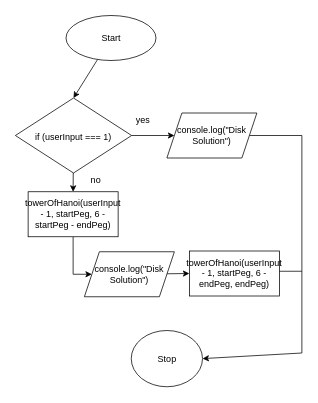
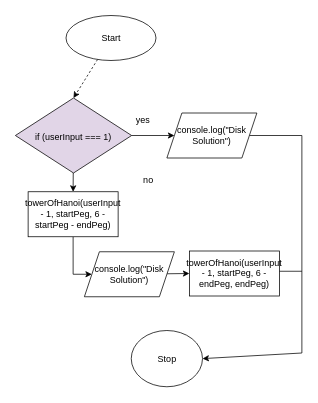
- <mxCell id="2" style="edgeStyle=none;html=1;entryX=0.5;entryY=0;entryDx=0;entryDy=0;" parent="1" source="3" target="7" edge="1"><mxGeometry relative="1" as="geometry" /></mxCell>
+ <mxCell id="2" style="edgeStyle=none;html=1;entryX=0.5;entryY=0;entryDx=0;entryDy=0;dashed=1;" parent="1" source="3" target="7" edge="1"><mxGeometry relative="1" as="geometry" /></mxCell>
- <mxCell id="7" value="&lt;font style=&quot;font-size: 12px&quot;&gt;if (userInput === 1)&lt;/font&gt;" style="rhombus;whiteSpace=wrap;html=1;fontSize=22;" parent="1" vertex="1"><mxGeometry x="20" y="130" width="155" height="100" as="geometry" /></mxCell>
+ <mxCell id="7" value="&lt;font style=&quot;font-size: 12px&quot;&gt;if (userInput === 1)&lt;/font&gt;" style="rhombus;whiteSpace=wrap;html=1;fontSize=22;fillColor=#e1d5e7;" parent="1" vertex="1"><mxGeometry x="20" y="130" width="155" height="100" as="geometry" /></mxCell>
- <mxCell id="17" value="no" style="text;html=1;align=center;verticalAlign=middle;resizable=0;points=[];autosize=1;strokeColor=none;fillColor=none;" vertex="1" parent="1"><mxGeometry x="112" y="230" width="30" height="20" as="geometry" /></mxCell>
+ <mxCell id="17" value="no" style="text;html=1;align=center;verticalAlign=middle;resizable=0;points=[];autosize=1;strokeColor=none;fillColor=none;" vertex="1" parent="1"><mxGeometry x="182" y="230" width="30" height="20" as="geometry" /></mxCell>
